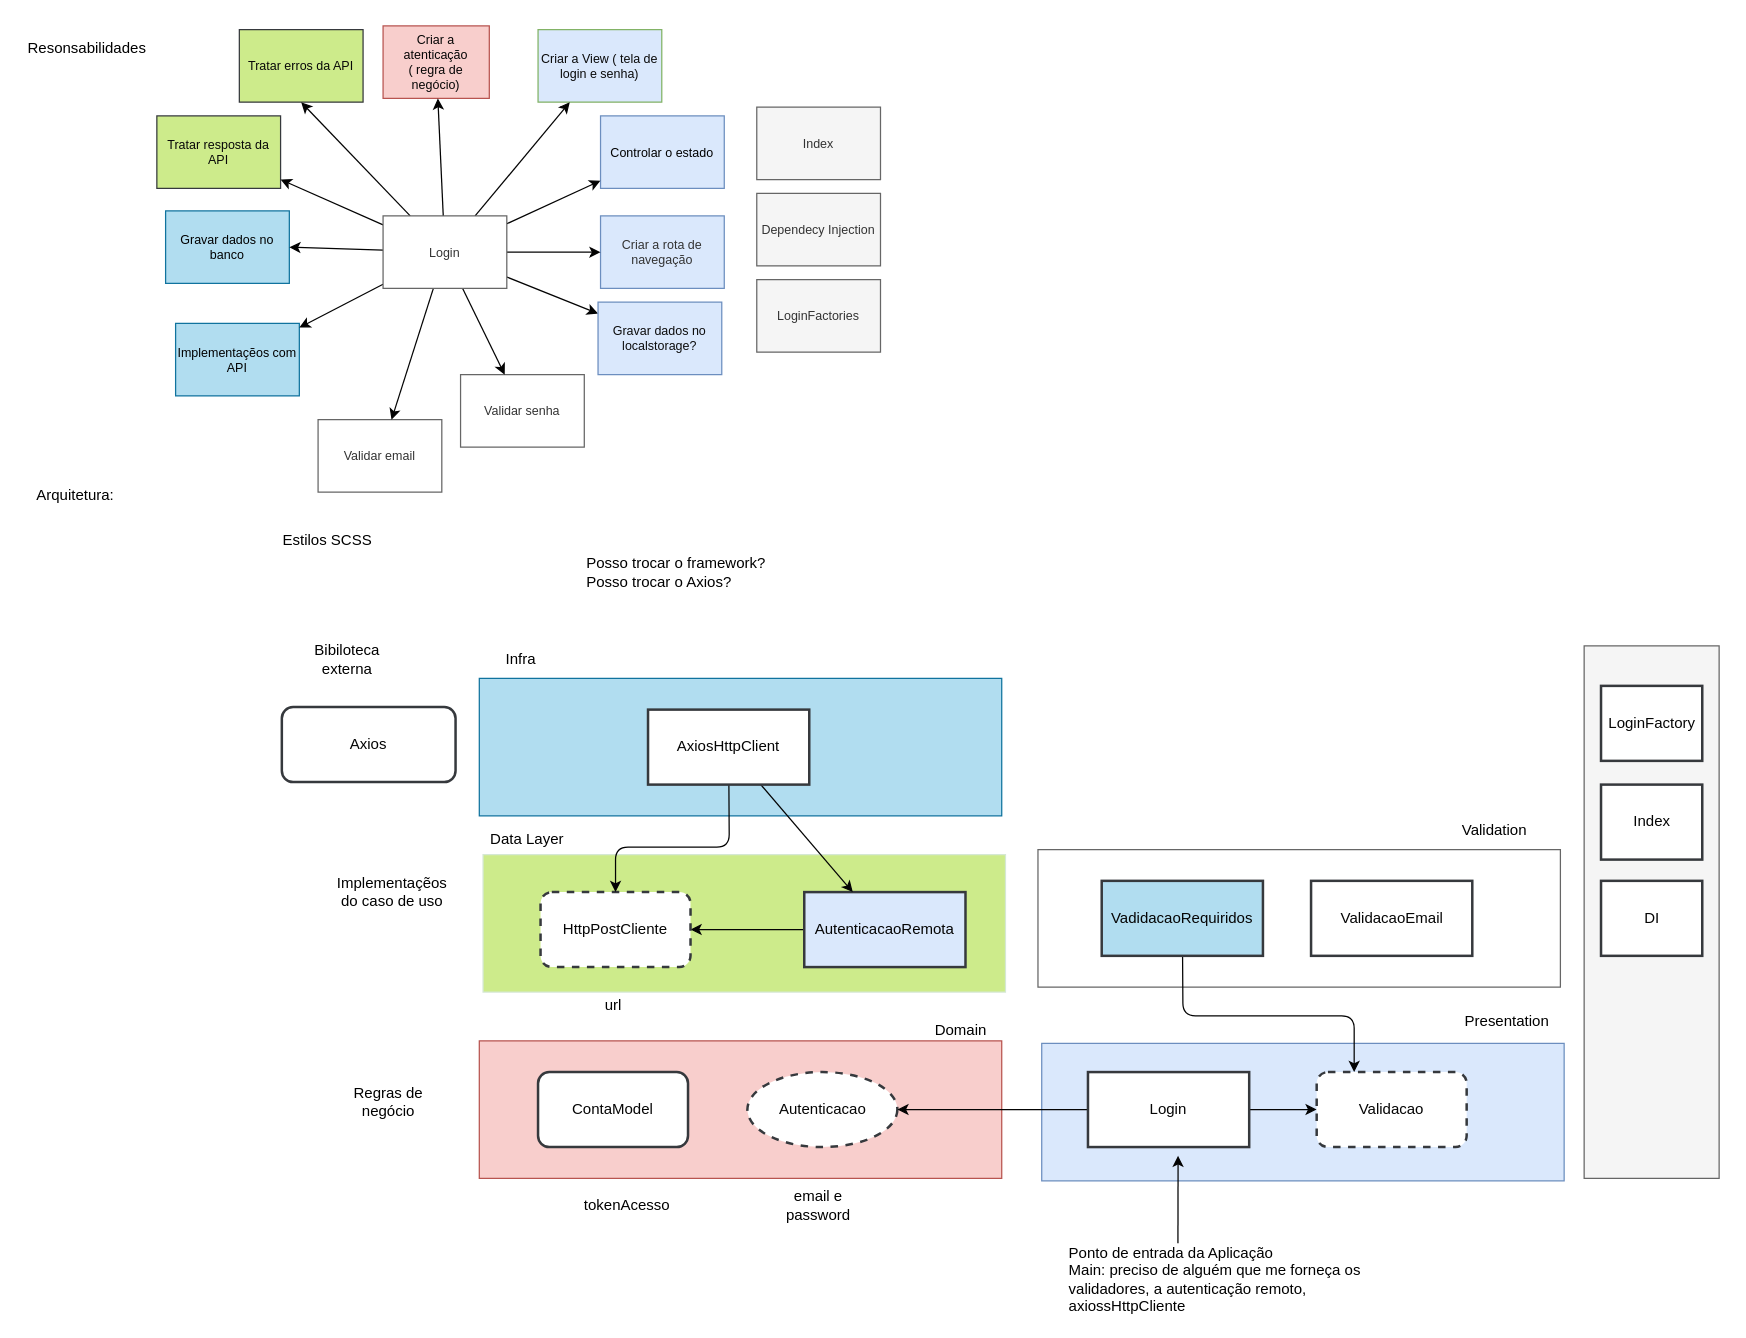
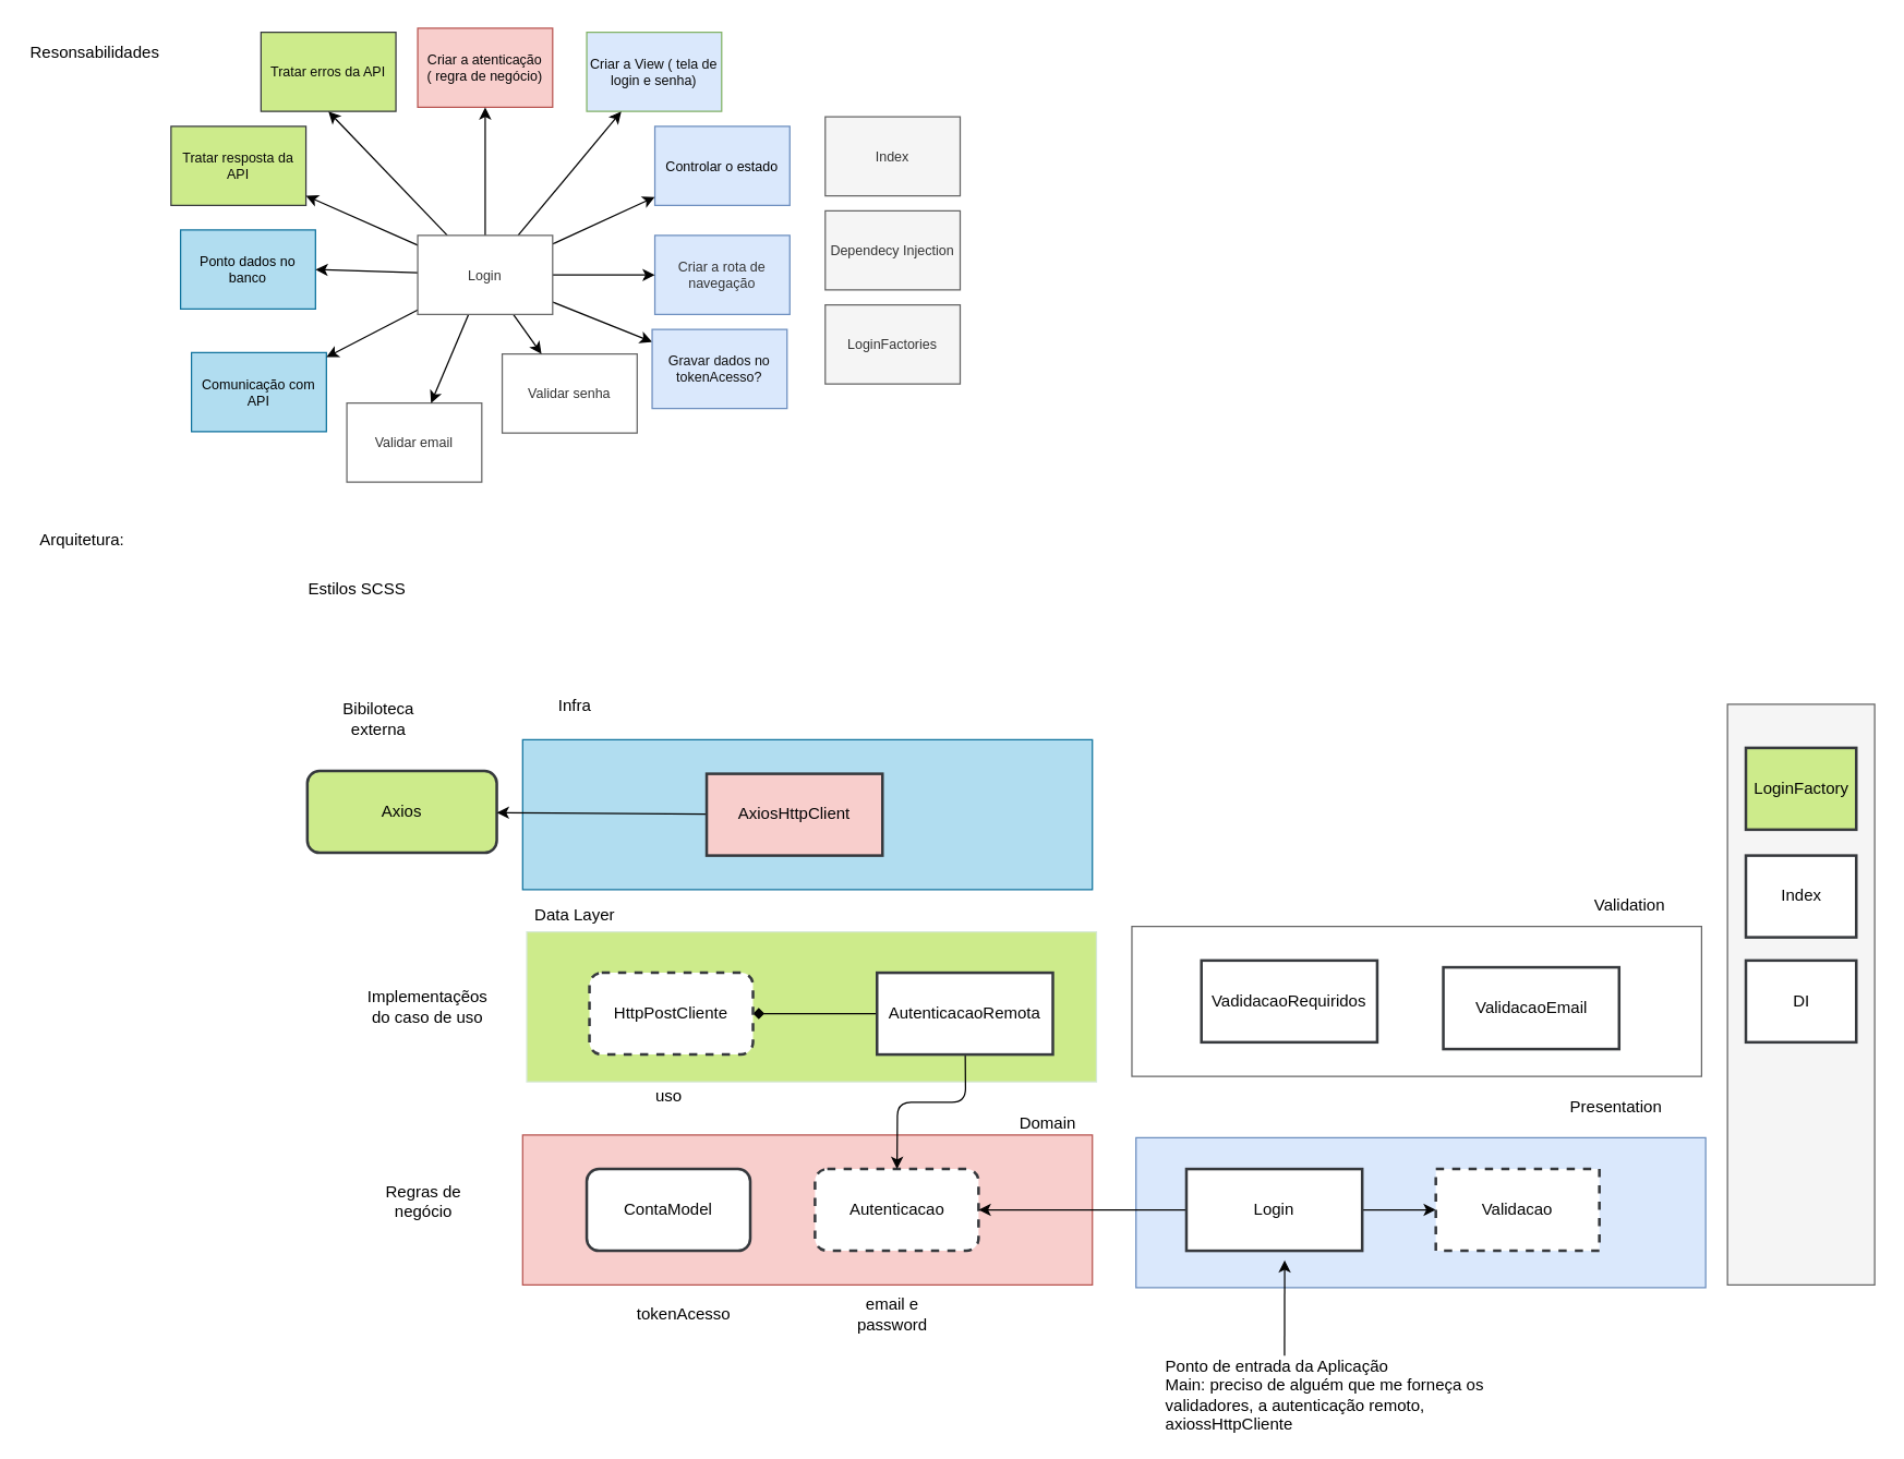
- <mxCell id="3" value="Criar a atenticação &lt;br&gt;( regra de negócio)" style="shape=note;whiteSpace=wrap;html=1;backgroundOutline=1;darkOpacity=0.05;fillColor=#f8cecc;strokeColor=#b85450;size=0;fontSize=10;fontColor=#050505;" parent="1" vertex="1"><mxGeometry x="306" y="20" width="85" height="58" as="geometry" /></mxCell>
+ <mxCell id="3" value="Criar a atenticação &lt;br&gt;( regra de negócio)" style="shape=note;whiteSpace=wrap;html=1;backgroundOutline=1;darkOpacity=0.05;fillColor=#f8cecc;strokeColor=#b85450;size=0;fontSize=10;fontColor=#050505;" parent="1" vertex="1"><mxGeometry x="306" y="20" width="99" height="58" as="geometry" /></mxCell>
- <mxCell id="9" value="&lt;span style=&quot;color: rgb(0 , 0 , 0)&quot;&gt;Gravar dados no banco&lt;/span&gt;" style="shape=note;whiteSpace=wrap;html=1;backgroundOutline=1;darkOpacity=0.05;fillColor=#B1DDF0;strokeColor=#10739E;size=0;fontSize=10;fontColor=#0A0A0A;" parent="1" vertex="1"><mxGeometry x="132" y="168" width="99" height="58" as="geometry" /></mxCell>
+ <mxCell id="9" value="&lt;span style=&quot;color: rgb(0 , 0 , 0)&quot;&gt;Ponto dados no banco&lt;/span&gt;" style="shape=note;whiteSpace=wrap;html=1;backgroundOutline=1;darkOpacity=0.05;fillColor=#B1DDF0;strokeColor=#10739E;size=0;fontSize=10;fontColor=#0A0A0A;" parent="1" vertex="1"><mxGeometry x="132" y="168" width="99" height="58" as="geometry" /></mxCell>
- <mxCell id="61" value="&lt;span style=&quot;color: rgb(13 , 13 , 13)&quot;&gt;Gravar dados no localstorage?&lt;/span&gt;" style="shape=note;whiteSpace=wrap;html=1;backgroundOutline=1;darkOpacity=0.05;fillColor=#DAE8FC;strokeColor=#6C8EBF;size=0;fontSize=10;fontColor=#0A0A0A;" parent="1" vertex="1"><mxGeometry x="478" y="241" width="99" height="58" as="geometry" /></mxCell>
+ <mxCell id="61" value="&lt;span style=&quot;color: rgb(13 , 13 , 13)&quot;&gt;Gravar dados no tokenAcesso?&lt;/span&gt;" style="shape=note;whiteSpace=wrap;html=1;backgroundOutline=1;darkOpacity=0.05;fillColor=#DAE8FC;strokeColor=#6C8EBF;size=0;fontSize=10;fontColor=#0A0A0A;" parent="1" vertex="1"><mxGeometry x="478" y="241" width="99" height="58" as="geometry" /></mxCell>
- <mxCell id="8" value="Implementaçẽos com API" style="shape=note;whiteSpace=wrap;html=1;backgroundOutline=1;darkOpacity=0.05;fillColor=#B1DDF0;strokeColor=#10739E;size=0;fontSize=10;fontColor=#000000;" parent="1" vertex="1"><mxGeometry x="140" y="258" width="99" height="58" as="geometry" /></mxCell>
+ <mxCell id="8" value="Comunicação com API" style="shape=note;whiteSpace=wrap;html=1;backgroundOutline=1;darkOpacity=0.05;fillColor=#B1DDF0;strokeColor=#10739E;size=0;fontSize=10;fontColor=#000000;" parent="1" vertex="1"><mxGeometry x="140" y="258" width="99" height="58" as="geometry" /></mxCell>
- <mxCell id="4" value="Validar senha" style="shape=note;whiteSpace=wrap;html=1;backgroundOutline=1;darkOpacity=0.05;fillColor=#FFFFFF;strokeColor=#666666;size=0;fontSize=10;fontColor=#333333;" parent="1" vertex="1"><mxGeometry x="368" y="299" width="99" height="58" as="geometry" /></mxCell>
+ <mxCell id="4" value="Validar senha" style="shape=note;whiteSpace=wrap;html=1;backgroundOutline=1;darkOpacity=0.05;fillColor=#FFFFFF;strokeColor=#666666;size=0;fontSize=10;fontColor=#333333;" parent="1" vertex="1"><mxGeometry x="368" y="259" width="99" height="58" as="geometry" /></mxCell>
- <mxCell id="7" value="Validar email" style="shape=note;whiteSpace=wrap;html=1;backgroundOutline=1;darkOpacity=0.05;fillColor=#FFFFFF;strokeColor=#666666;size=0;fontSize=10;fontColor=#333333;" parent="1" vertex="1"><mxGeometry x="254" y="335" width="99" height="58" as="geometry" /></mxCell>
+ <mxCell id="7" value="Validar email" style="shape=note;whiteSpace=wrap;html=1;backgroundOutline=1;darkOpacity=0.05;fillColor=#FFFFFF;strokeColor=#666666;size=0;fontSize=10;fontColor=#333333;" parent="1" vertex="1"><mxGeometry x="254" y="295" width="99" height="58" as="geometry" /></mxCell>
- <mxCell id="59" value="Posso trocar o framework?&lt;br&gt;Posso trocar o Axios?" style="text;html=1;strokeColor=none;fillColor=none;align=left;verticalAlign=middle;whiteSpace=wrap;rounded=0;fontColor=#000000;" parent="1" vertex="1"><mxGeometry x="467" y="442" width="196" height="30" as="geometry" /></mxCell>
- <mxCell id="41" value="Infra" style="text;html=1;strokeColor=none;fillColor=none;align=center;verticalAlign=middle;whiteSpace=wrap;rounded=0;fontColor=#000000;" parent="1" vertex="1"><mxGeometry x="374" y="512" width="85" height="30" as="geometry" /></mxCell>
+ <mxCell id="41" value="Infra" style="text;html=1;strokeColor=none;fillColor=none;align=center;verticalAlign=middle;whiteSpace=wrap;rounded=0;fontColor=#000000;" parent="1" vertex="1"><mxGeometry x="379" y="502" width="85" height="30" as="geometry" /></mxCell>
- <mxCell id="64" value="LoginFactory" style="rounded=1;whiteSpace=wrap;html=1;fillColor=#FFFFFF;strokeColor=#36393d;strokeWidth=2;fontColor=#050505;arcSize=0;" parent="1" vertex="1"><mxGeometry x="1280.5" y="548" width="81" height="60" as="geometry" /></mxCell>
+ <mxCell id="64" value="LoginFactory" style="rounded=1;whiteSpace=wrap;html=1;fillColor=#cdeb8b;strokeColor=#36393d;strokeWidth=2;fontColor=#050505;arcSize=0;" parent="1" vertex="1"><mxGeometry x="1280.5" y="548" width="81" height="60" as="geometry" /></mxCell>
- <mxCell id="42" value="Axios" style="rounded=1;whiteSpace=wrap;html=1;fillColor=#FFFFFF;strokeColor=#36393d;strokeWidth=2;fontColor=#050505;" parent="1" vertex="1"><mxGeometry x="225" y="565" width="139" height="60" as="geometry" /></mxCell>
+ <mxCell id="42" value="Axios" style="rounded=1;whiteSpace=wrap;html=1;fillColor=#cdeb8b;strokeColor=#36393d;strokeWidth=2;fontColor=#050505;" parent="1" vertex="1"><mxGeometry x="225" y="565" width="139" height="60" as="geometry" /></mxCell>
- <mxCell id="45" value="AxiosHttpClient" style="rounded=1;whiteSpace=wrap;html=1;fillColor=#FFFFFF;strokeColor=#36393d;strokeWidth=2;fontColor=#050505;arcSize=0;" parent="1" vertex="1"><mxGeometry x="518" y="567" width="129" height="60" as="geometry" /></mxCell>
+ <mxCell id="45" value="AxiosHttpClient" style="rounded=1;whiteSpace=wrap;html=1;fillColor=#f8cecc;strokeColor=#36393d;strokeWidth=2;fontColor=#050505;arcSize=0;" parent="1" vertex="1"><mxGeometry x="518" y="567" width="129" height="60" as="geometry" /></mxCell>
- <mxCell id="43" style="edgeStyle=none;html=1;fontColor=#050505;strokeColor=#030303;strokeWidth=1;" parent="1" source="45" target="37" edge="1"><mxGeometry relative="1" as="geometry" /></mxCell>
+ <mxCell id="43" style="edgeStyle=none;html=1;fontColor=#050505;strokeColor=#030303;strokeWidth=1;" parent="1" source="45" target="42" edge="1"><mxGeometry relative="1" as="geometry" /></mxCell>
- <mxCell id="44" style="edgeStyle=none;html=1;fontColor=#050505;strokeColor=#030303;strokeWidth=1;entryX=0.5;entryY=0;entryDx=0;entryDy=0;" parent="1" source="45" target="39" edge="1"><mxGeometry relative="1" as="geometry"><Array as="points"><mxPoint x="583" y="677" /><mxPoint x="492" y="677" /></Array></mxGeometry></mxCell>
- <mxCell id="38" value="Implementaçẽos do caso de uso" style="text;html=1;strokeColor=none;fillColor=none;align=center;verticalAlign=middle;whiteSpace=wrap;rounded=0;fontColor=#000000;" parent="1" vertex="1"><mxGeometry x="271" y="698" width="85" height="30" as="geometry" /></mxCell>
+ <mxCell id="38" value="Implementaçẽos do caso de uso" style="text;html=1;strokeColor=none;fillColor=none;align=center;verticalAlign=middle;whiteSpace=wrap;rounded=0;fontColor=#000000;" parent="1" vertex="1"><mxGeometry x="271" y="723" width="85" height="30" as="geometry" /></mxCell>
- <mxCell id="57" value="VadidacaoRequiridos" style="rounded=1;whiteSpace=wrap;html=1;fillColor=#b1ddf0;strokeColor=#36393d;strokeWidth=2;fontColor=#050505;arcSize=0;" parent="1" vertex="1"><mxGeometry x="881" y="704" width="129" height="60" as="geometry" /></mxCell>
+ <mxCell id="57" value="VadidacaoRequiridos" style="rounded=1;whiteSpace=wrap;html=1;fillColor=#FFFFFF;strokeColor=#36393d;strokeWidth=2;fontColor=#050505;arcSize=0;" parent="1" vertex="1"><mxGeometry x="881" y="704" width="129" height="60" as="geometry" /></mxCell>
- <mxCell id="54" value="ValidacaoEmail" style="rounded=1;whiteSpace=wrap;html=1;fillColor=#FFFFFF;strokeColor=#36393d;strokeWidth=2;fontColor=#050505;arcSize=0;" parent="1" vertex="1"><mxGeometry x="1048.5" y="704" width="129" height="60" as="geometry" /></mxCell>
+ <mxCell id="54" value="ValidacaoEmail" style="rounded=1;whiteSpace=wrap;html=1;fillColor=#FFFFFF;strokeColor=#36393d;strokeWidth=2;fontColor=#050505;arcSize=0;" parent="1" vertex="1"><mxGeometry x="1058.5" y="709" width="129" height="60" as="geometry" /></mxCell>
- <mxCell id="36" style="edgeStyle=none;html=1;entryX=1;entryY=0.5;entryDx=0;entryDy=0;fontColor=#050505;strokeColor=#030303;strokeWidth=1;" parent="1" source="37" target="39" edge="1"><mxGeometry relative="1" as="geometry" /></mxCell>
+ <mxCell id="36" style="edgeStyle=none;html=1;entryX=1;entryY=0.5;entryDx=0;entryDy=0;fontColor=#050505;strokeColor=#030303;strokeWidth=1;endArrow=diamond;" parent="1" source="37" target="39" edge="1"><mxGeometry relative="1" as="geometry" /></mxCell>
- <mxCell id="37" value="AutenticacaoRemota" style="rounded=1;whiteSpace=wrap;html=1;fillColor=#dae8fc;strokeColor=#36393d;strokeWidth=2;fontColor=#050505;arcSize=0;" parent="1" vertex="1"><mxGeometry x="643" y="713" width="129" height="60" as="geometry" /></mxCell>
+ <mxCell id="37" value="AutenticacaoRemota" style="rounded=1;whiteSpace=wrap;html=1;fillColor=#FFFFFF;strokeColor=#36393d;strokeWidth=2;fontColor=#050505;arcSize=0;" parent="1" vertex="1"><mxGeometry x="643" y="713" width="129" height="60" as="geometry" /></mxCell>
- <mxCell id="70" value="url" style="text;html=1;strokeColor=none;fillColor=none;align=center;verticalAlign=middle;whiteSpace=wrap;rounded=0;fontColor=#000000;" vertex="1" parent="1"><mxGeometry x="447.5" y="789" width="85" height="30" as="geometry" /></mxCell>
+ <mxCell id="70" value="uso" style="text;html=1;strokeColor=none;fillColor=none;align=center;verticalAlign=middle;whiteSpace=wrap;rounded=0;fontColor=#000000;" vertex="1" parent="1"><mxGeometry x="447.5" y="789" width="85" height="30" as="geometry" /></mxCell>
+ <mxCell id="35" style="edgeStyle=none;html=1;fontColor=#050505;strokeColor=#030303;strokeWidth=1;" parent="1" source="37" target="31" edge="1"><mxGeometry relative="1" as="geometry"><Array as="points"><mxPoint x="708" y="808" /><mxPoint x="658" y="808" /></Array></mxGeometry></mxCell>
- <mxCell id="56" style="edgeStyle=none;html=1;fontColor=#050505;strokeColor=#030303;strokeWidth=1;entryX=0.25;entryY=0;entryDx=0;entryDy=0;" parent="1" source="57" target="58" edge="1"><mxGeometry relative="1" as="geometry"><Array as="points"><mxPoint x="946" y="812" /><mxPoint x="1083" y="812" /></Array></mxGeometry></mxCell>
- <mxCell id="48" value="Presentation" style="text;html=1;strokeColor=none;fillColor=none;align=center;verticalAlign=middle;whiteSpace=wrap;rounded=0;fontColor=#000000;" parent="1" vertex="1"><mxGeometry x="1163" y="802" width="85" height="30" as="geometry" /></mxCell>
+ <mxCell id="48" value="Presentation" style="text;html=1;strokeColor=none;fillColor=none;align=center;verticalAlign=middle;whiteSpace=wrap;rounded=0;fontColor=#000000;" parent="1" vertex="1"><mxGeometry x="1143" y="797" width="85" height="30" as="geometry" /></mxCell>
- <mxCell id="31" value="Autenticacao" style="ellipse;whiteSpace=wrap;html=1;fillColor=#FFFFFF;strokeColor=#36393d;dashed=1;strokeWidth=2;fontColor=#050505;" parent="1" vertex="1"><mxGeometry x="597.5" y="857" width="120" height="60" as="geometry" /></mxCell>
+ <mxCell id="31" value="Autenticacao" style="rounded=1;whiteSpace=wrap;html=1;fillColor=#FFFFFF;strokeColor=#36393d;dashed=1;strokeWidth=2;fontColor=#050505;" parent="1" vertex="1"><mxGeometry x="597.5" y="857" width="120" height="60" as="geometry" /></mxCell>
- <mxCell id="58" value="Validacao" style="rounded=1;whiteSpace=wrap;html=1;fillColor=#FFFFFF;strokeColor=#36393d;dashed=1;strokeWidth=2;fontColor=#050505;" parent="1" vertex="1"><mxGeometry x="1053" y="857" width="120" height="60" as="geometry" /></mxCell>
+ <mxCell id="58" value="Validacao" style="whiteSpace=wrap;html=1;fillColor=#FFFFFF;strokeColor=#36393d;dashed=1;strokeWidth=2;fontColor=#050505;rounded=0;" parent="1" vertex="1"><mxGeometry x="1053" y="857" width="120" height="60" as="geometry" /></mxCell>
